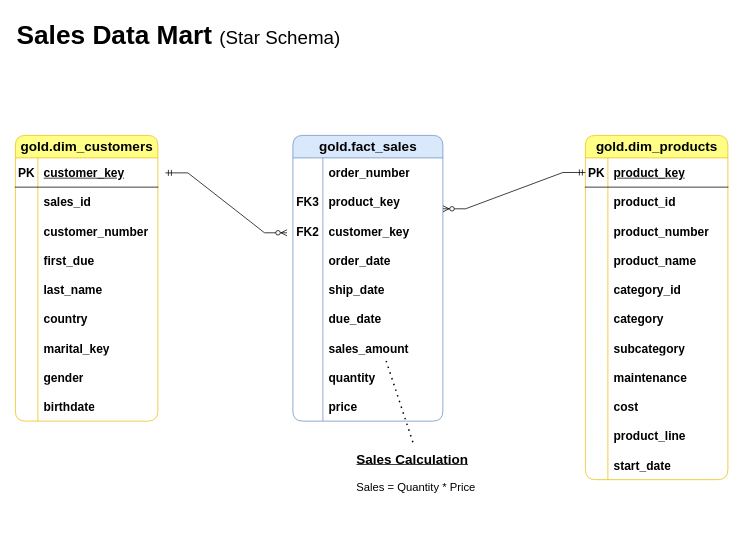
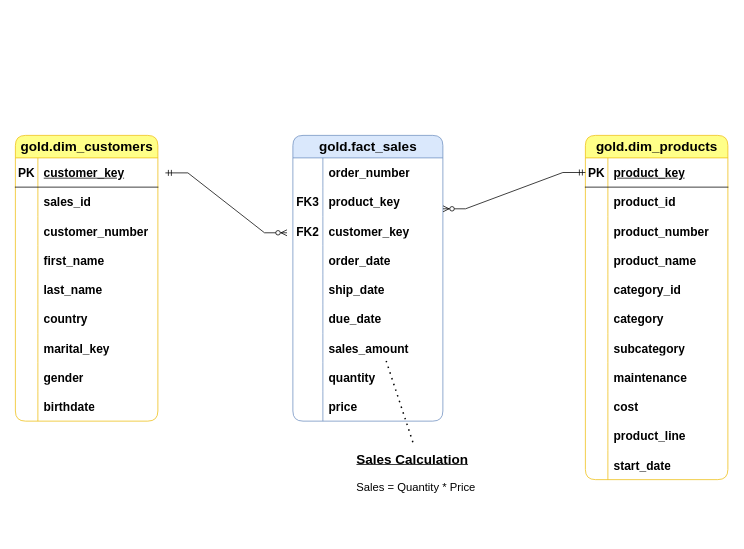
- <mxCell id="2" value="&lt;span style=&quot;font-weight: bold; font-size: 35px;&quot;&gt;Sales Data Mart &lt;/span&gt;&lt;font style=&quot;font-size: 25px;&quot;&gt;(Star Schema)&lt;/font&gt;" style="text;html=1;strokeColor=none;fillColor=none;align=left;verticalAlign=middle;whiteSpace=wrap;rounded=0;" parent="1" vertex="1"><mxGeometry x="20" y="20" width="569" height="50" as="geometry" /></mxCell>
- <mxCell id="15" value="first_due" style="shape=partialRectangle;connectable=0;fillColor=none;top=0;left=0;bottom=0;right=0;align=left;spacingLeft=6;overflow=hidden;whiteSpace=wrap;html=1;fontSize=16;fontStyle=1" parent="13" vertex="1"><mxGeometry x="30" width="160" height="39" as="geometry"><mxRectangle width="160" height="39" as="alternateBounds" /></mxGeometry></mxCell>
+ <mxCell id="15" value="first_name" style="shape=partialRectangle;connectable=0;fillColor=none;top=0;left=0;bottom=0;right=0;align=left;spacingLeft=6;overflow=hidden;whiteSpace=wrap;html=1;fontSize=16;fontStyle=1" parent="13" vertex="1"><mxGeometry x="30" width="160" height="39" as="geometry"><mxRectangle width="160" height="39" as="alternateBounds" /></mxGeometry></mxCell>
